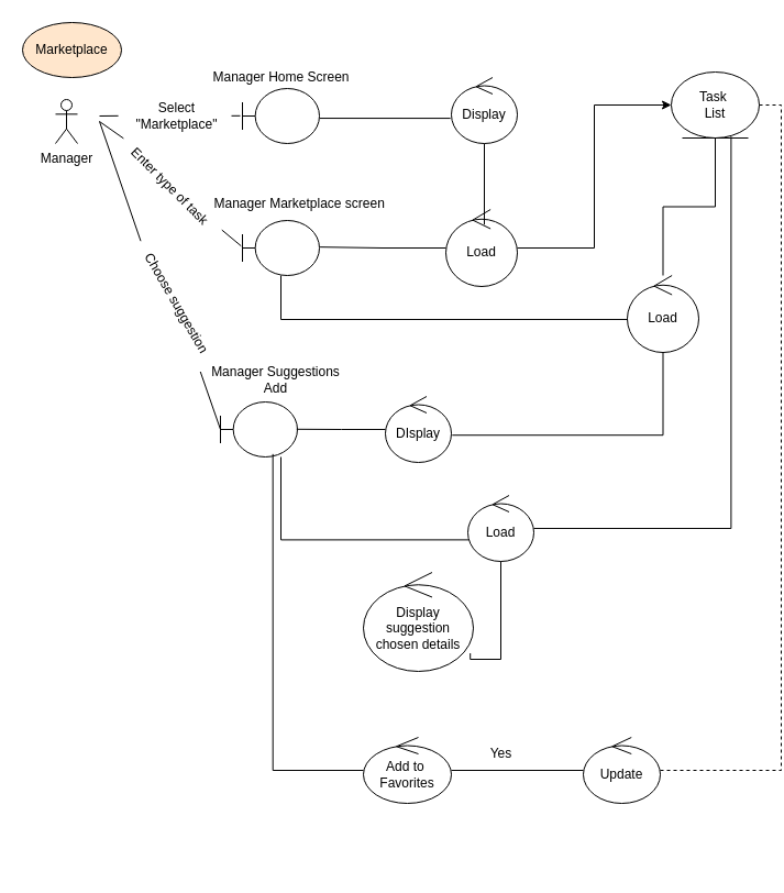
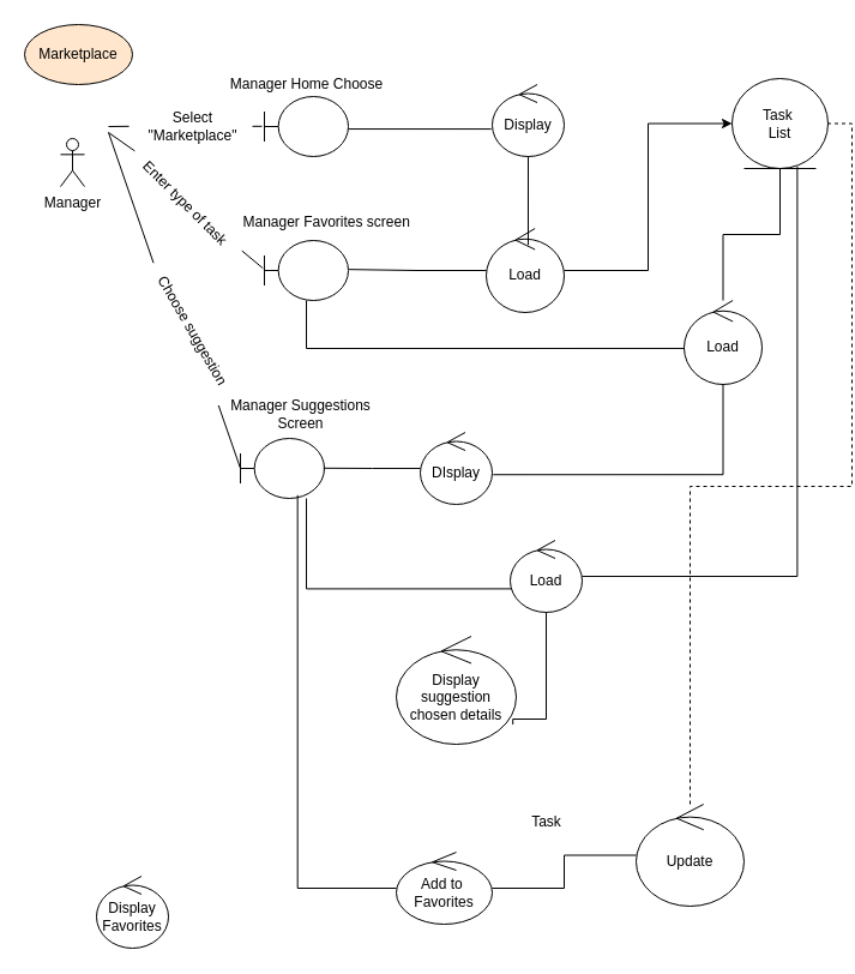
- <mxCell id="6" value="Manager Home Screen" style="text;html=1;align=center;verticalAlign=middle;resizable=0;points=[];autosize=1;strokeColor=none;fillColor=none;" parent="1" vertex="1"><mxGeometry x="180" y="55" width="150" height="30" as="geometry" /></mxCell>
+ <mxCell id="6" value="Manager Home Choose" style="text;html=1;align=center;verticalAlign=middle;resizable=0;points=[];autosize=1;strokeColor=none;fillColor=none;" parent="1" vertex="1"><mxGeometry x="180" y="55" width="150" height="30" as="geometry" /></mxCell>
- <mxCell id="11" value="Task&amp;nbsp;&lt;div&gt;List&lt;/div&gt;" style="ellipse;shape=umlEntity;whiteSpace=wrap;html=1;" parent="1" vertex="1"><mxGeometry x="610" y="65" width="80" height="60" as="geometry" /></mxCell>
+ <mxCell id="11" value="Task&amp;nbsp;&lt;div&gt;List&lt;/div&gt;" style="ellipse;shape=umlEntity;whiteSpace=wrap;html=1;" parent="1" vertex="1"><mxGeometry x="610" y="65" width="80" height="75" as="geometry" /></mxCell>
- <mxCell id="3" value="Manager&lt;div&gt;&lt;br&gt;&lt;/div&gt;" style="shape=umlActor;verticalLabelPosition=bottom;verticalAlign=top;html=1;outlineConnect=0;" parent="1" vertex="1"><mxGeometry x="50" y="90" width="20" height="40" as="geometry" /></mxCell>
+ <mxCell id="3" value="Manager&lt;div&gt;&lt;br&gt;&lt;/div&gt;" style="shape=umlActor;verticalLabelPosition=bottom;verticalAlign=top;html=1;outlineConnect=0;" parent="1" vertex="1"><mxGeometry x="50" y="115" width="20" height="40" as="geometry" /></mxCell>
- <mxCell id="9" value="&amp;nbsp;Manager&amp;nbsp;&lt;span style=&quot;background-color: transparent; color: light-dark(rgb(0, 0, 0), rgb(255, 255, 255));&quot;&gt;Marketplace screen&lt;/span&gt;" style="text;html=1;align=center;verticalAlign=middle;resizable=0;points=[];autosize=1;strokeColor=none;fillColor=none;" parent="1" vertex="1"><mxGeometry x="180" y="170" width="180" height="30" as="geometry" /></mxCell>
+ <mxCell id="9" value="&amp;nbsp;Manager&amp;nbsp;&lt;span style=&quot;background-color: transparent; color: light-dark(rgb(0, 0, 0), rgb(255, 255, 255));&quot;&gt;Favorites screen&lt;/span&gt;" style="text;html=1;align=center;verticalAlign=middle;resizable=0;points=[];autosize=1;strokeColor=none;fillColor=none;" parent="1" vertex="1"><mxGeometry x="180" y="170" width="180" height="30" as="geometry" /></mxCell>
- <mxCell id="17" value="Manager Suggestions&lt;div&gt;Add&lt;/div&gt;" style="text;html=1;align=center;verticalAlign=middle;resizable=0;points=[];autosize=1;strokeColor=none;fillColor=none;" parent="1" vertex="1"><mxGeometry x="180" y="325" width="140" height="40" as="geometry" /></mxCell>
+ <mxCell id="17" value="Manager Suggestions&lt;div&gt;Screen&lt;/div&gt;" style="text;html=1;align=center;verticalAlign=middle;resizable=0;points=[];autosize=1;strokeColor=none;fillColor=none;" parent="1" vertex="1"><mxGeometry x="180" y="325" width="140" height="40" as="geometry" /></mxCell>
- <mxCell id="36" value="Display suggestion chosen details" style="ellipse;shape=umlControl;whiteSpace=wrap;html=1;" parent="1" vertex="1"><mxGeometry x="330" y="520" width="100" height="90" as="geometry" /></mxCell>
+ <mxCell id="36" value="Display suggestion chosen details" style="ellipse;shape=umlControl;whiteSpace=wrap;html=1;" parent="1" vertex="1"><mxGeometry x="330" y="530" width="100" height="90" as="geometry" /></mxCell>
- <mxCell id="33" value="&lt;div&gt;Yes&lt;/div&gt;" style="text;html=1;align=center;verticalAlign=middle;resizable=0;points=[];autosize=1;strokeColor=none;fillColor=none;" parent="1" vertex="1"><mxGeometry x="435" y="670" width="40" height="30" as="geometry" /></mxCell>
+ <mxCell id="33" value="&lt;div&gt;Task&lt;/div&gt;" style="text;html=1;align=center;verticalAlign=middle;resizable=0;points=[];autosize=1;strokeColor=none;fillColor=none;" parent="1" vertex="1"><mxGeometry x="435" y="670" width="40" height="30" as="geometry" /></mxCell>
- <mxCell id="29" value="Add to&amp;nbsp;&lt;div&gt;Favorites&lt;/div&gt;" style="ellipse;shape=umlControl;whiteSpace=wrap;html=1;" parent="1" vertex="1"><mxGeometry x="330" y="670" width="80" height="60" as="geometry" /></mxCell>
+ <mxCell id="29" value="Add to&amp;nbsp;&lt;div&gt;Favorites&lt;/div&gt;" style="ellipse;shape=umlControl;whiteSpace=wrap;html=1;" parent="1" vertex="1"><mxGeometry x="330" y="710" width="80" height="60" as="geometry" /></mxCell>
- <mxCell id="31" value="Update" style="ellipse;shape=umlControl;whiteSpace=wrap;html=1;" parent="1" vertex="1"><mxGeometry x="530" y="670" width="70" height="60" as="geometry" /></mxCell>
+ <mxCell id="31" value="Update" style="ellipse;shape=umlControl;whiteSpace=wrap;html=1;" parent="1" vertex="1"><mxGeometry x="530" y="670" width="90" height="85" as="geometry" /></mxCell>
+ <mxCell id="34" value="Display&lt;div&gt;Favorites&lt;/div&gt;" style="ellipse;shape=umlControl;whiteSpace=wrap;html=1;" parent="1" vertex="1"><mxGeometry x="80" y="730" width="60" height="60" as="geometry" /></mxCell>
